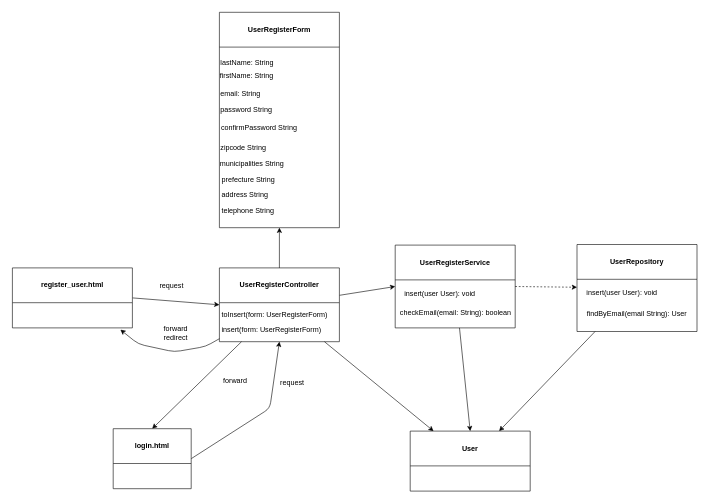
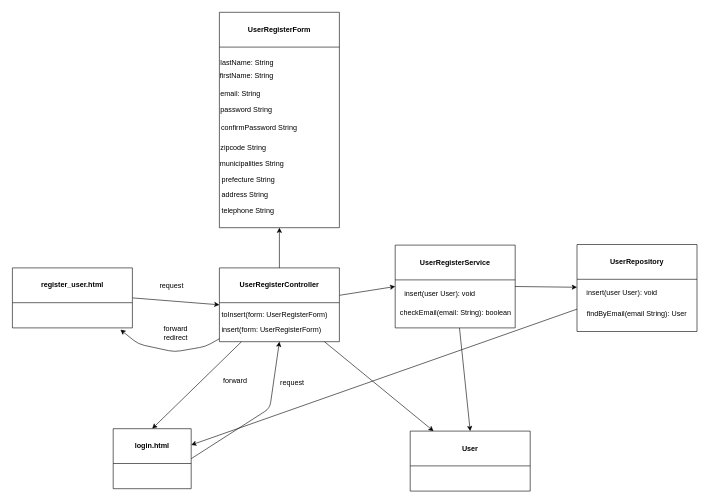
- <mxCell id="10" style="edgeStyle=none;html=1;exitX=1;exitY=0.5;exitDx=0;exitDy=0;dashed=1;" parent="1" source="11" target="15" edge="1"><mxGeometry relative="1" as="geometry" /></mxCell>
+ <mxCell id="10" style="edgeStyle=none;html=1;exitX=1;exitY=0.5;exitDx=0;exitDy=0;" parent="1" source="11" target="15" edge="1"><mxGeometry relative="1" as="geometry" /></mxCell>
- <mxCell id="14" style="edgeStyle=none;html=1;" parent="1" source="15" target="18" edge="1"><mxGeometry relative="1" as="geometry" /></mxCell>
+ <mxCell id="14" style="edgeStyle=none;html=1;" parent="1" source="15" target="34" edge="1"><mxGeometry relative="1" as="geometry" /></mxCell>
